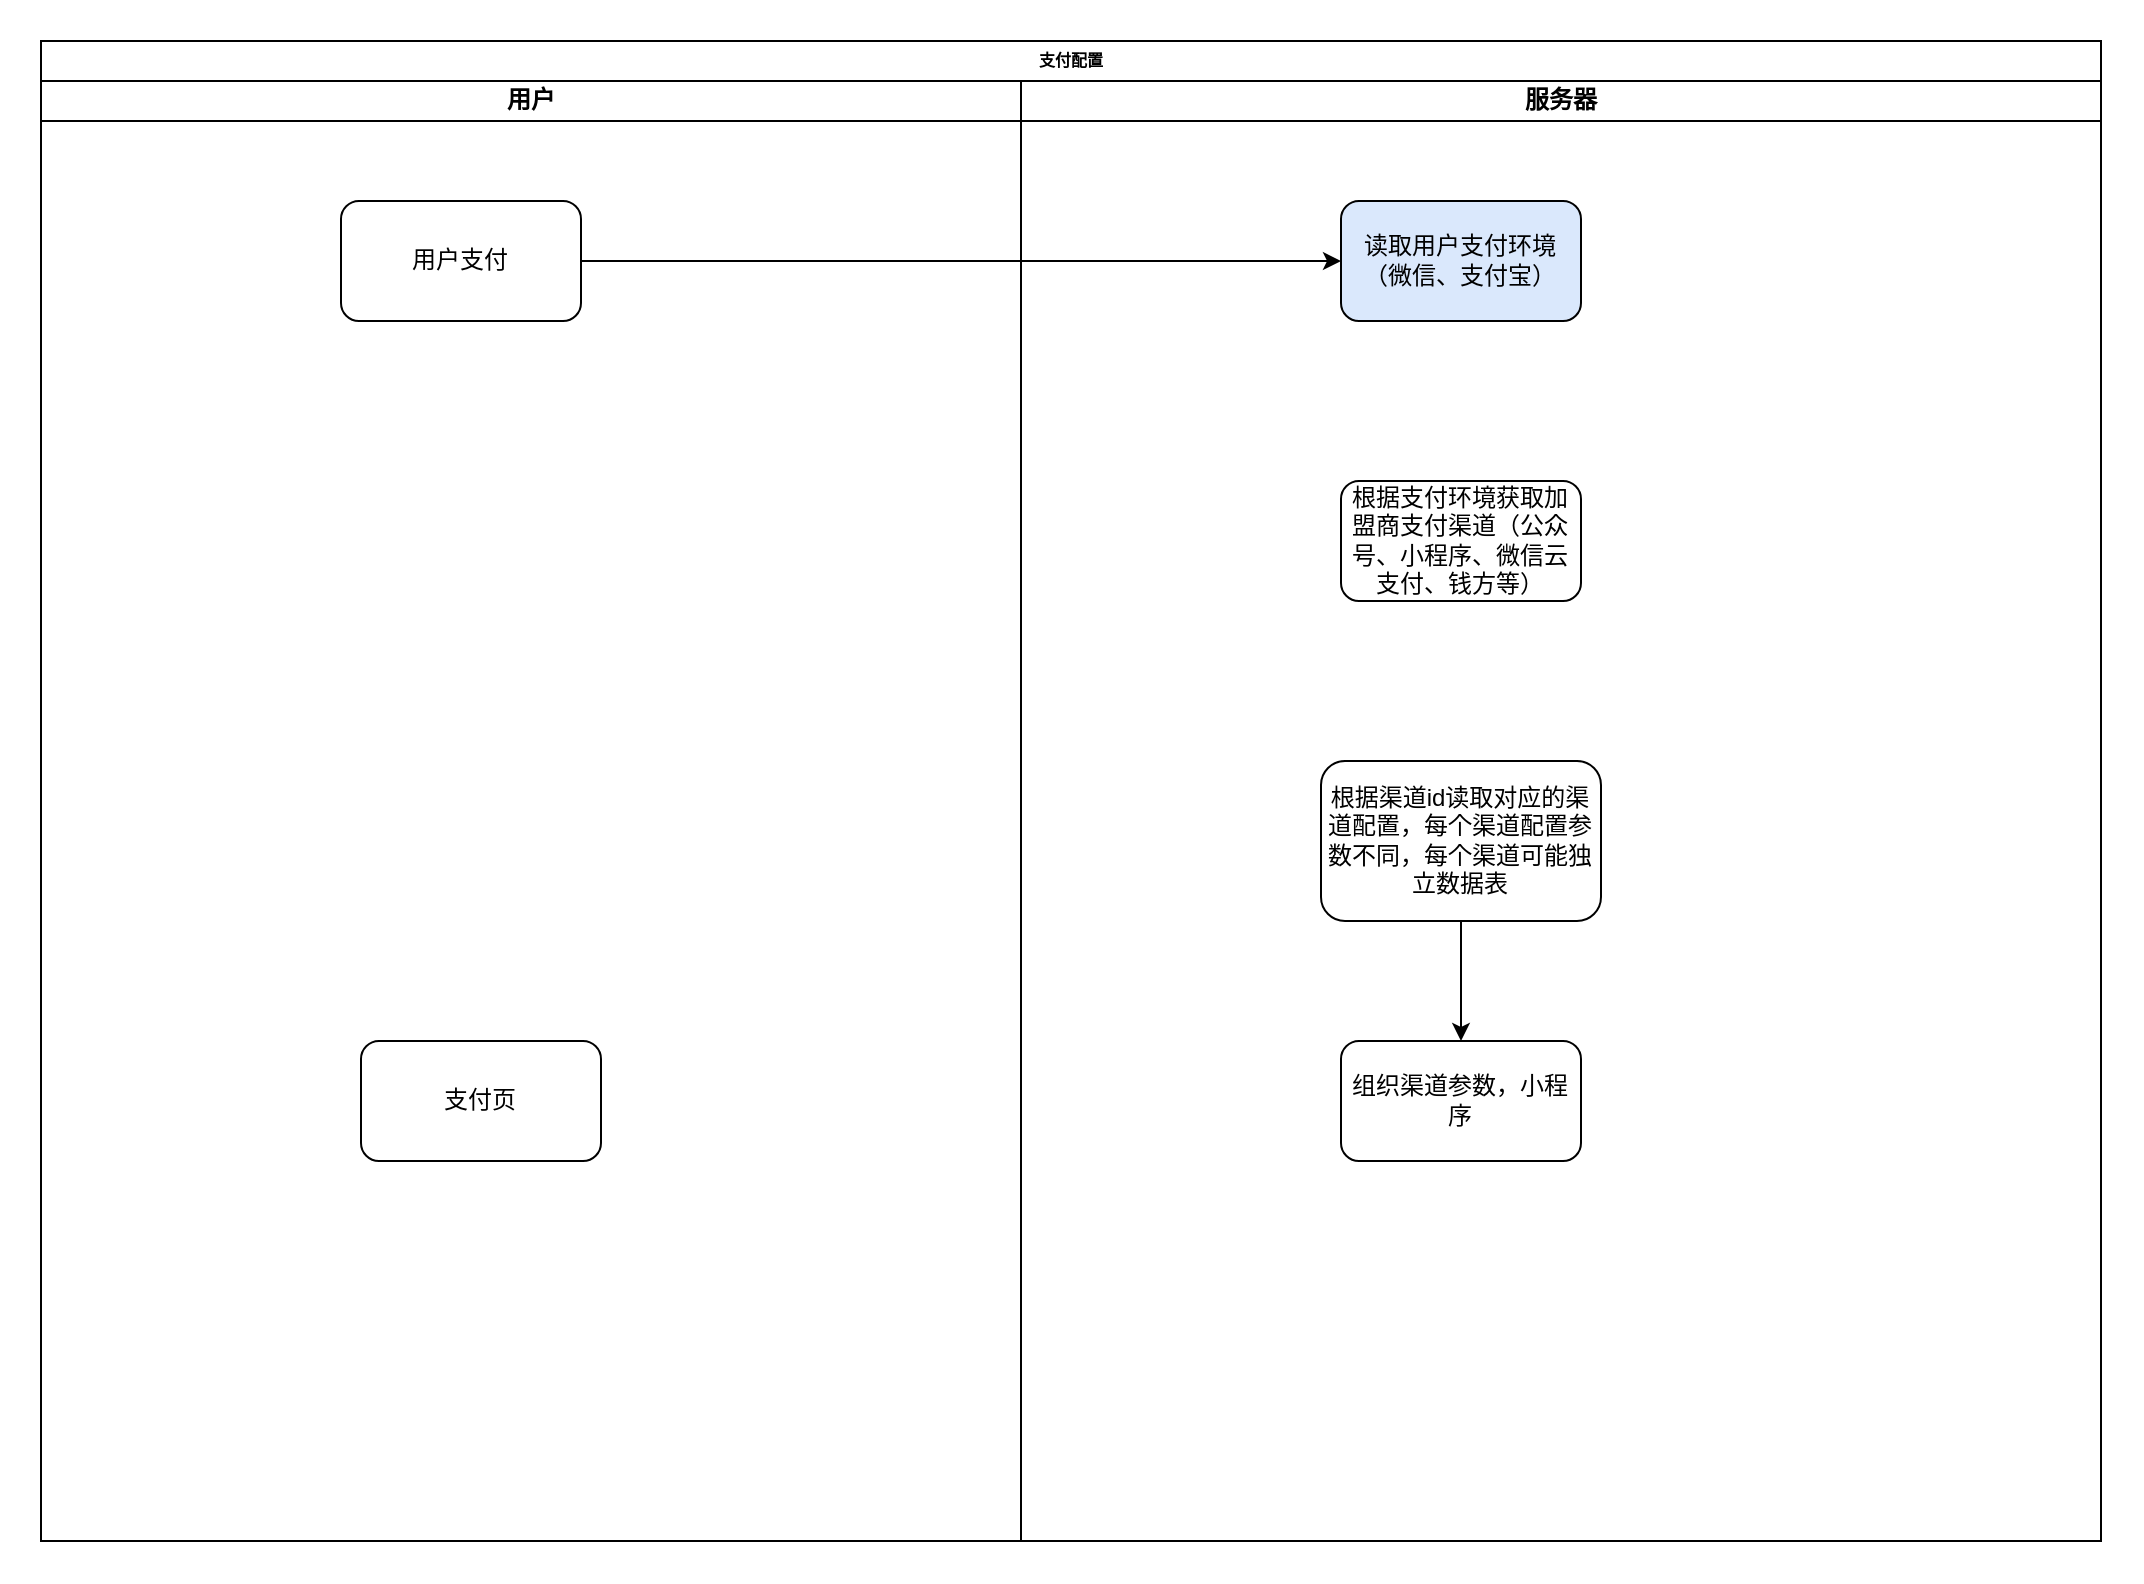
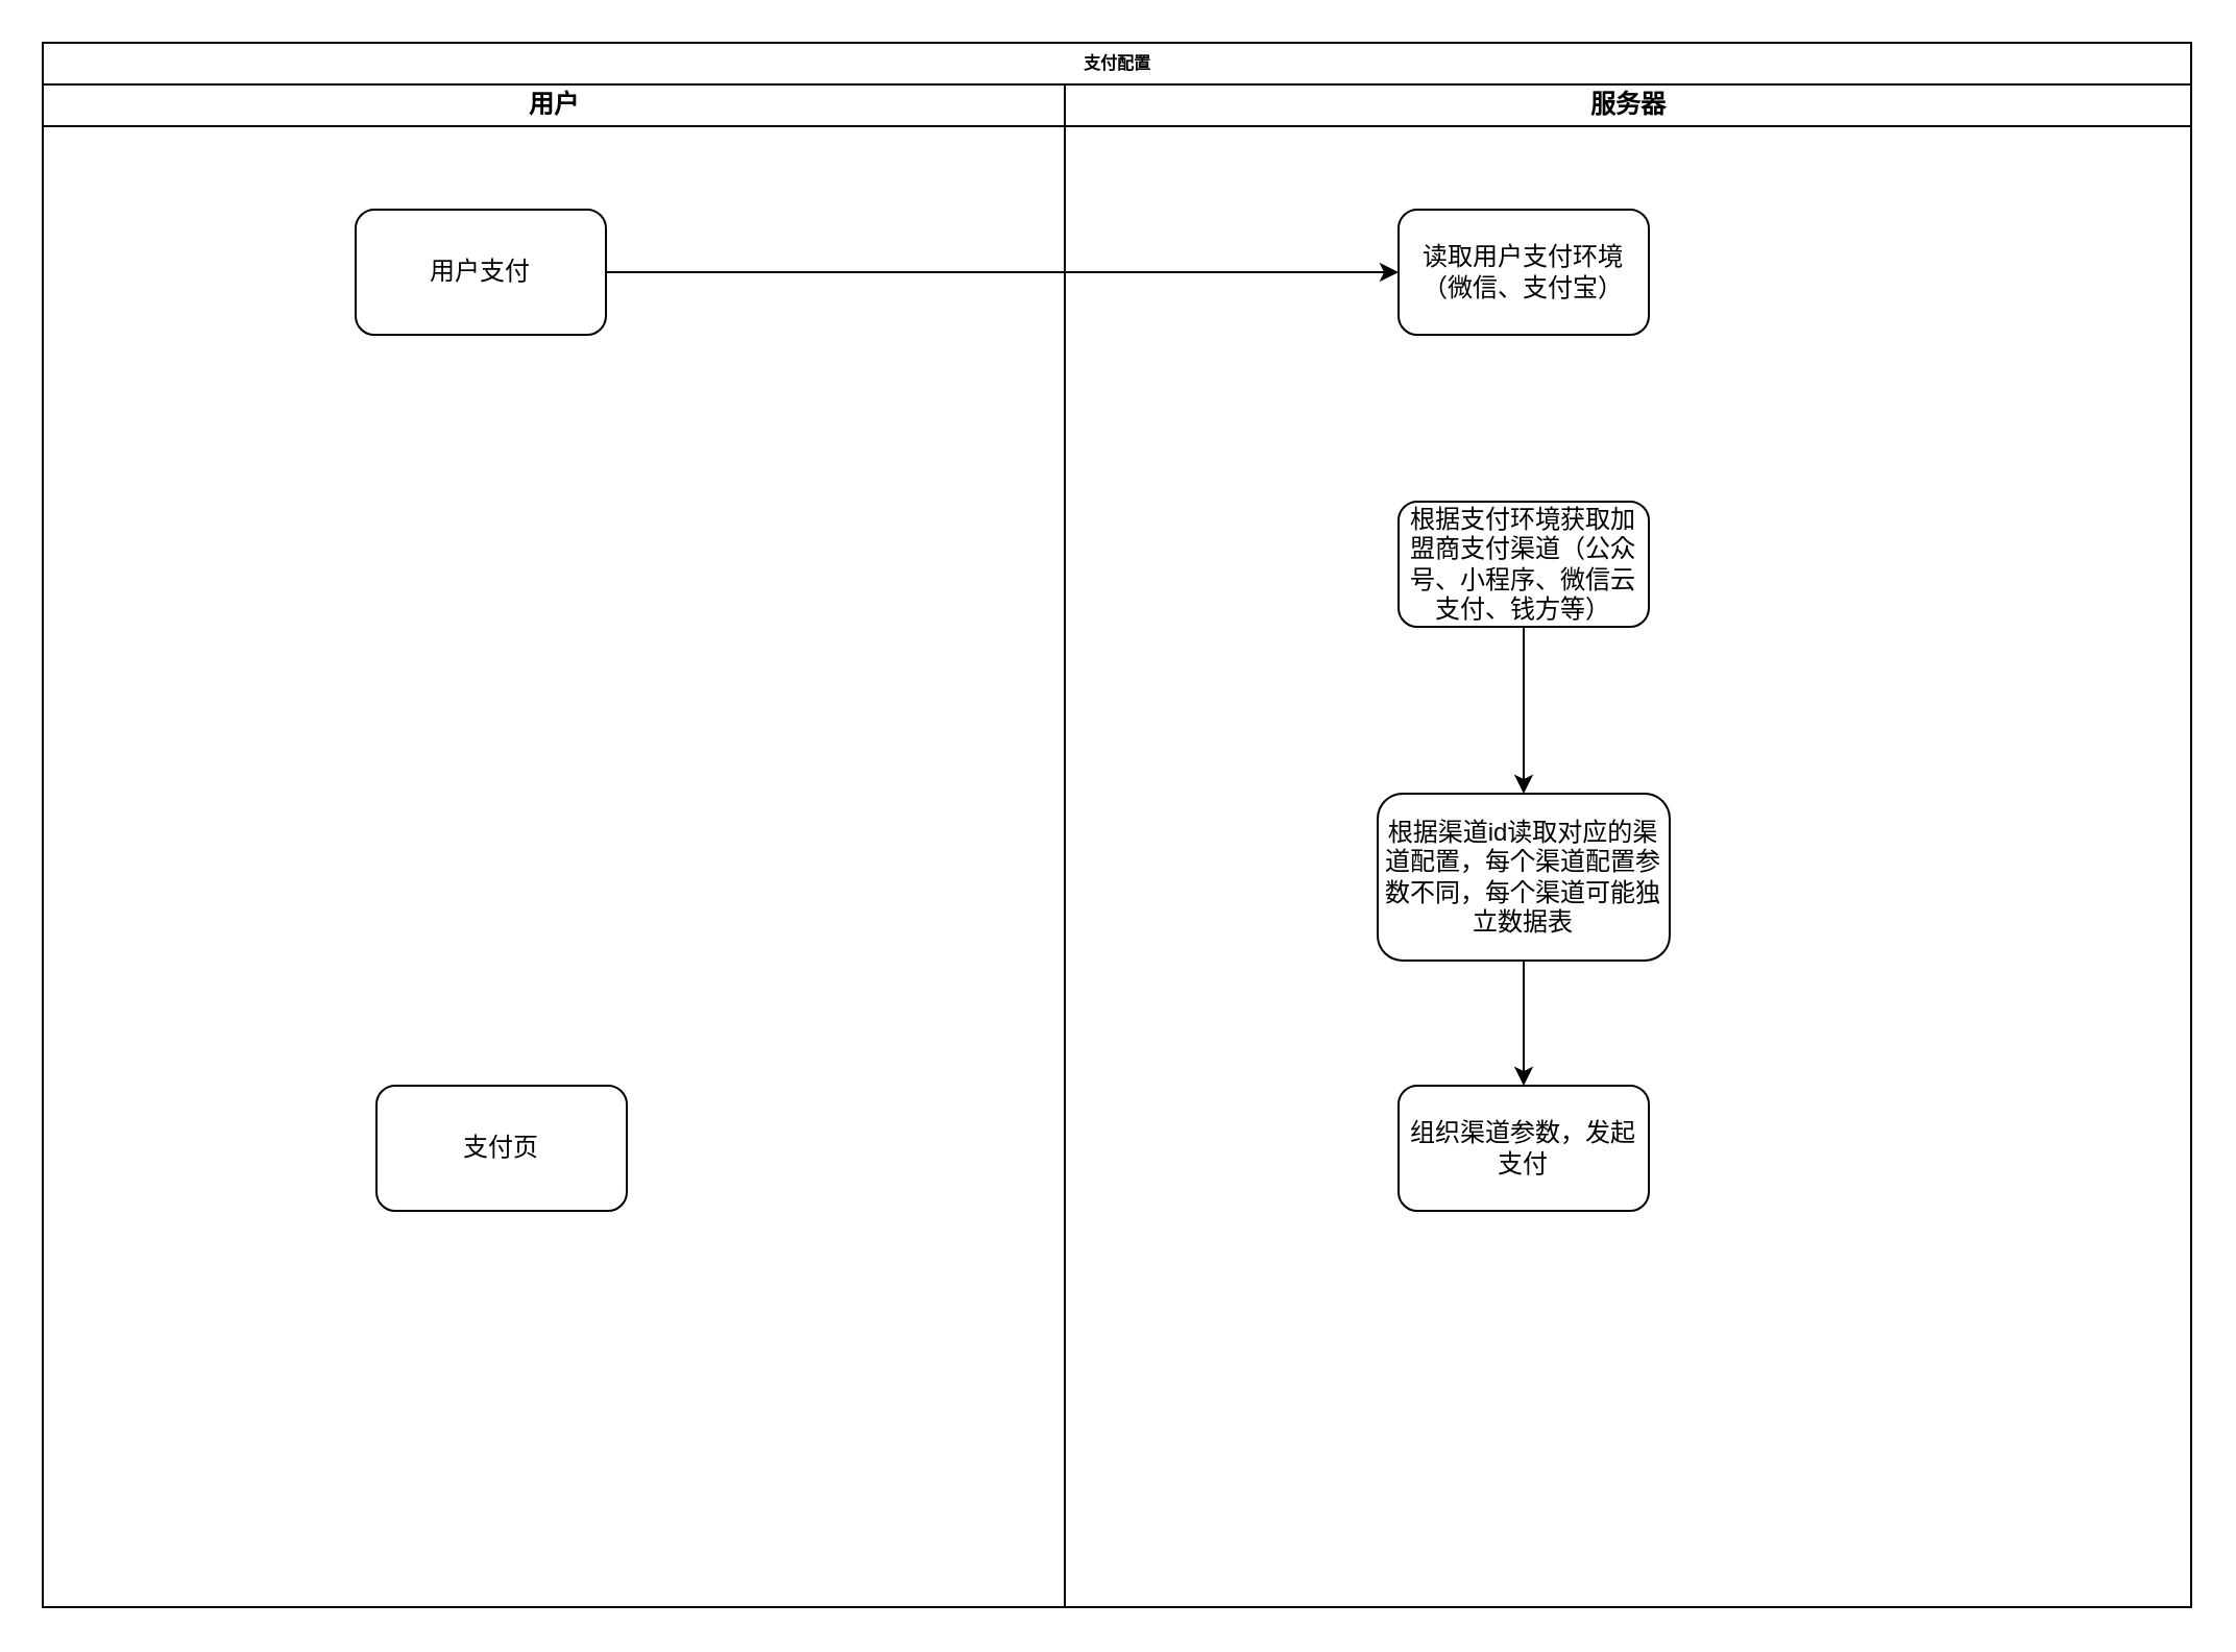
- <mxCell id="7" value="读取用户支付环境（微信、支付宝）" style="rounded=1;whiteSpace=wrap;html=1;fillColor=#dae8fc;" vertex="1" parent="6"><mxGeometry x="160" y="60" width="120" height="60" as="geometry" /></mxCell>
+ <mxCell id="7" value="读取用户支付环境（微信、支付宝）" style="rounded=1;whiteSpace=wrap;html=1;" vertex="1" parent="6"><mxGeometry x="160" y="60" width="120" height="60" as="geometry" /></mxCell>
+ <mxCell id="8" value="" style="edgeStyle=orthogonalEdgeStyle;rounded=0;orthogonalLoop=1;jettySize=auto;html=1;" edge="1" parent="6" source="9" target="11"><mxGeometry relative="1" as="geometry" /></mxCell>
- <mxCell id="12" value="组织渠道参数，小程序" style="rounded=1;whiteSpace=wrap;html=1;" vertex="1" parent="6"><mxGeometry x="160" y="480" width="120" height="60" as="geometry" /></mxCell>
+ <mxCell id="12" value="组织渠道参数，发起支付" style="rounded=1;whiteSpace=wrap;html=1;" vertex="1" parent="6"><mxGeometry x="160" y="480" width="120" height="60" as="geometry" /></mxCell>
